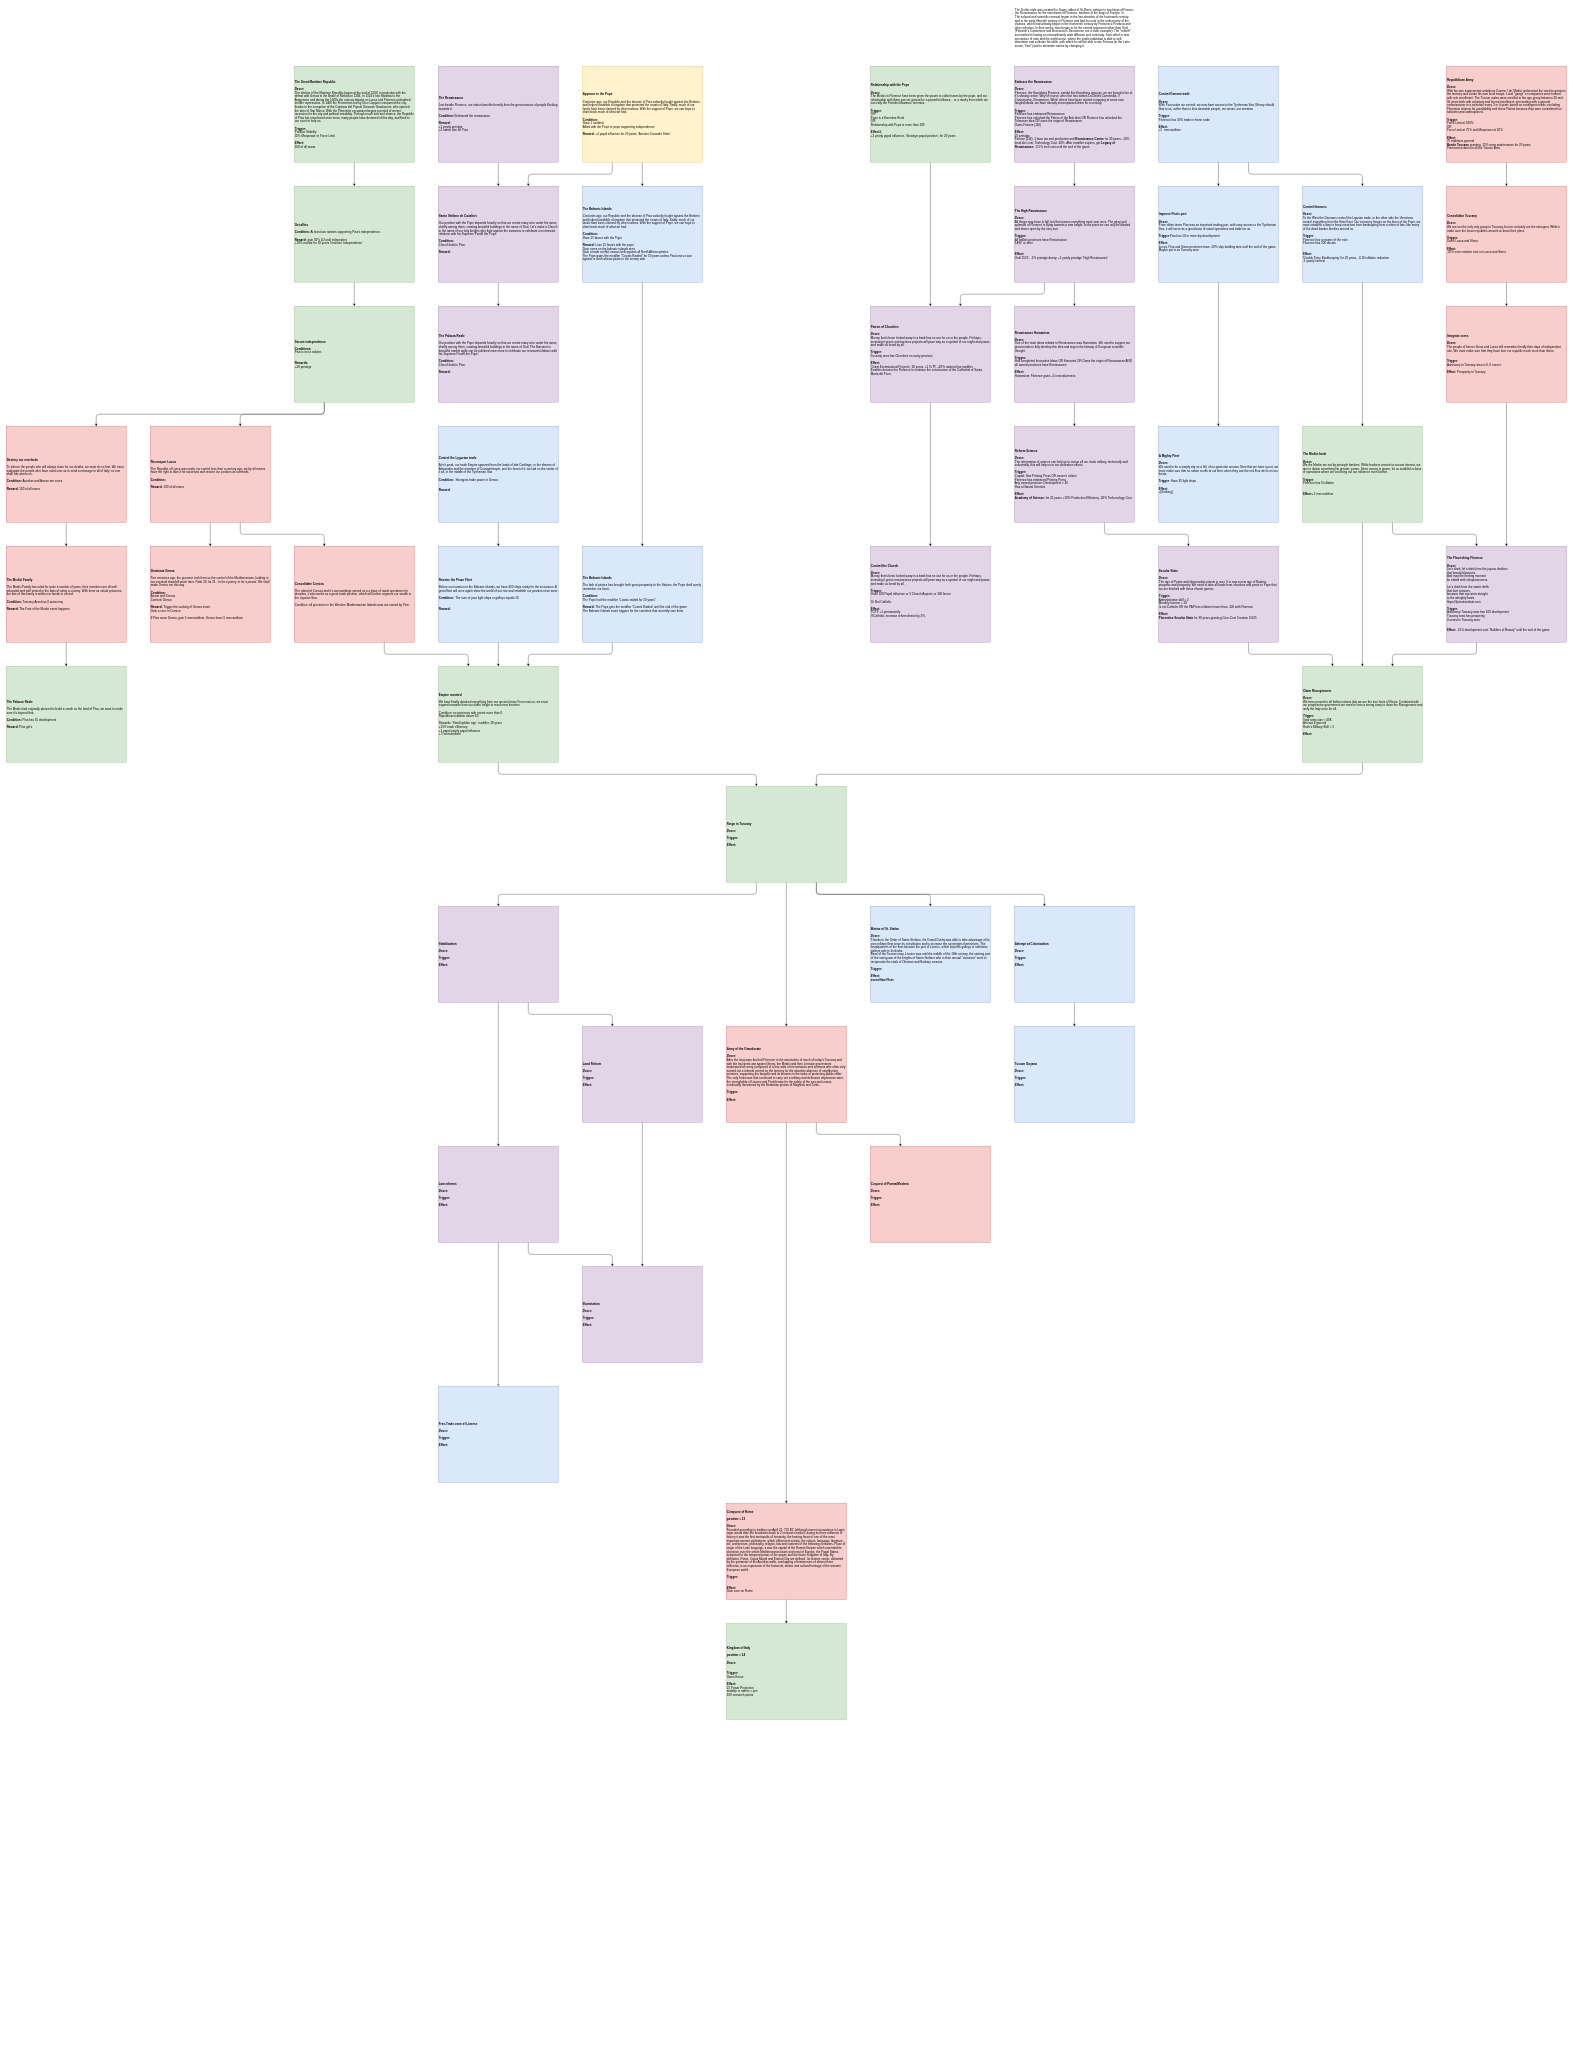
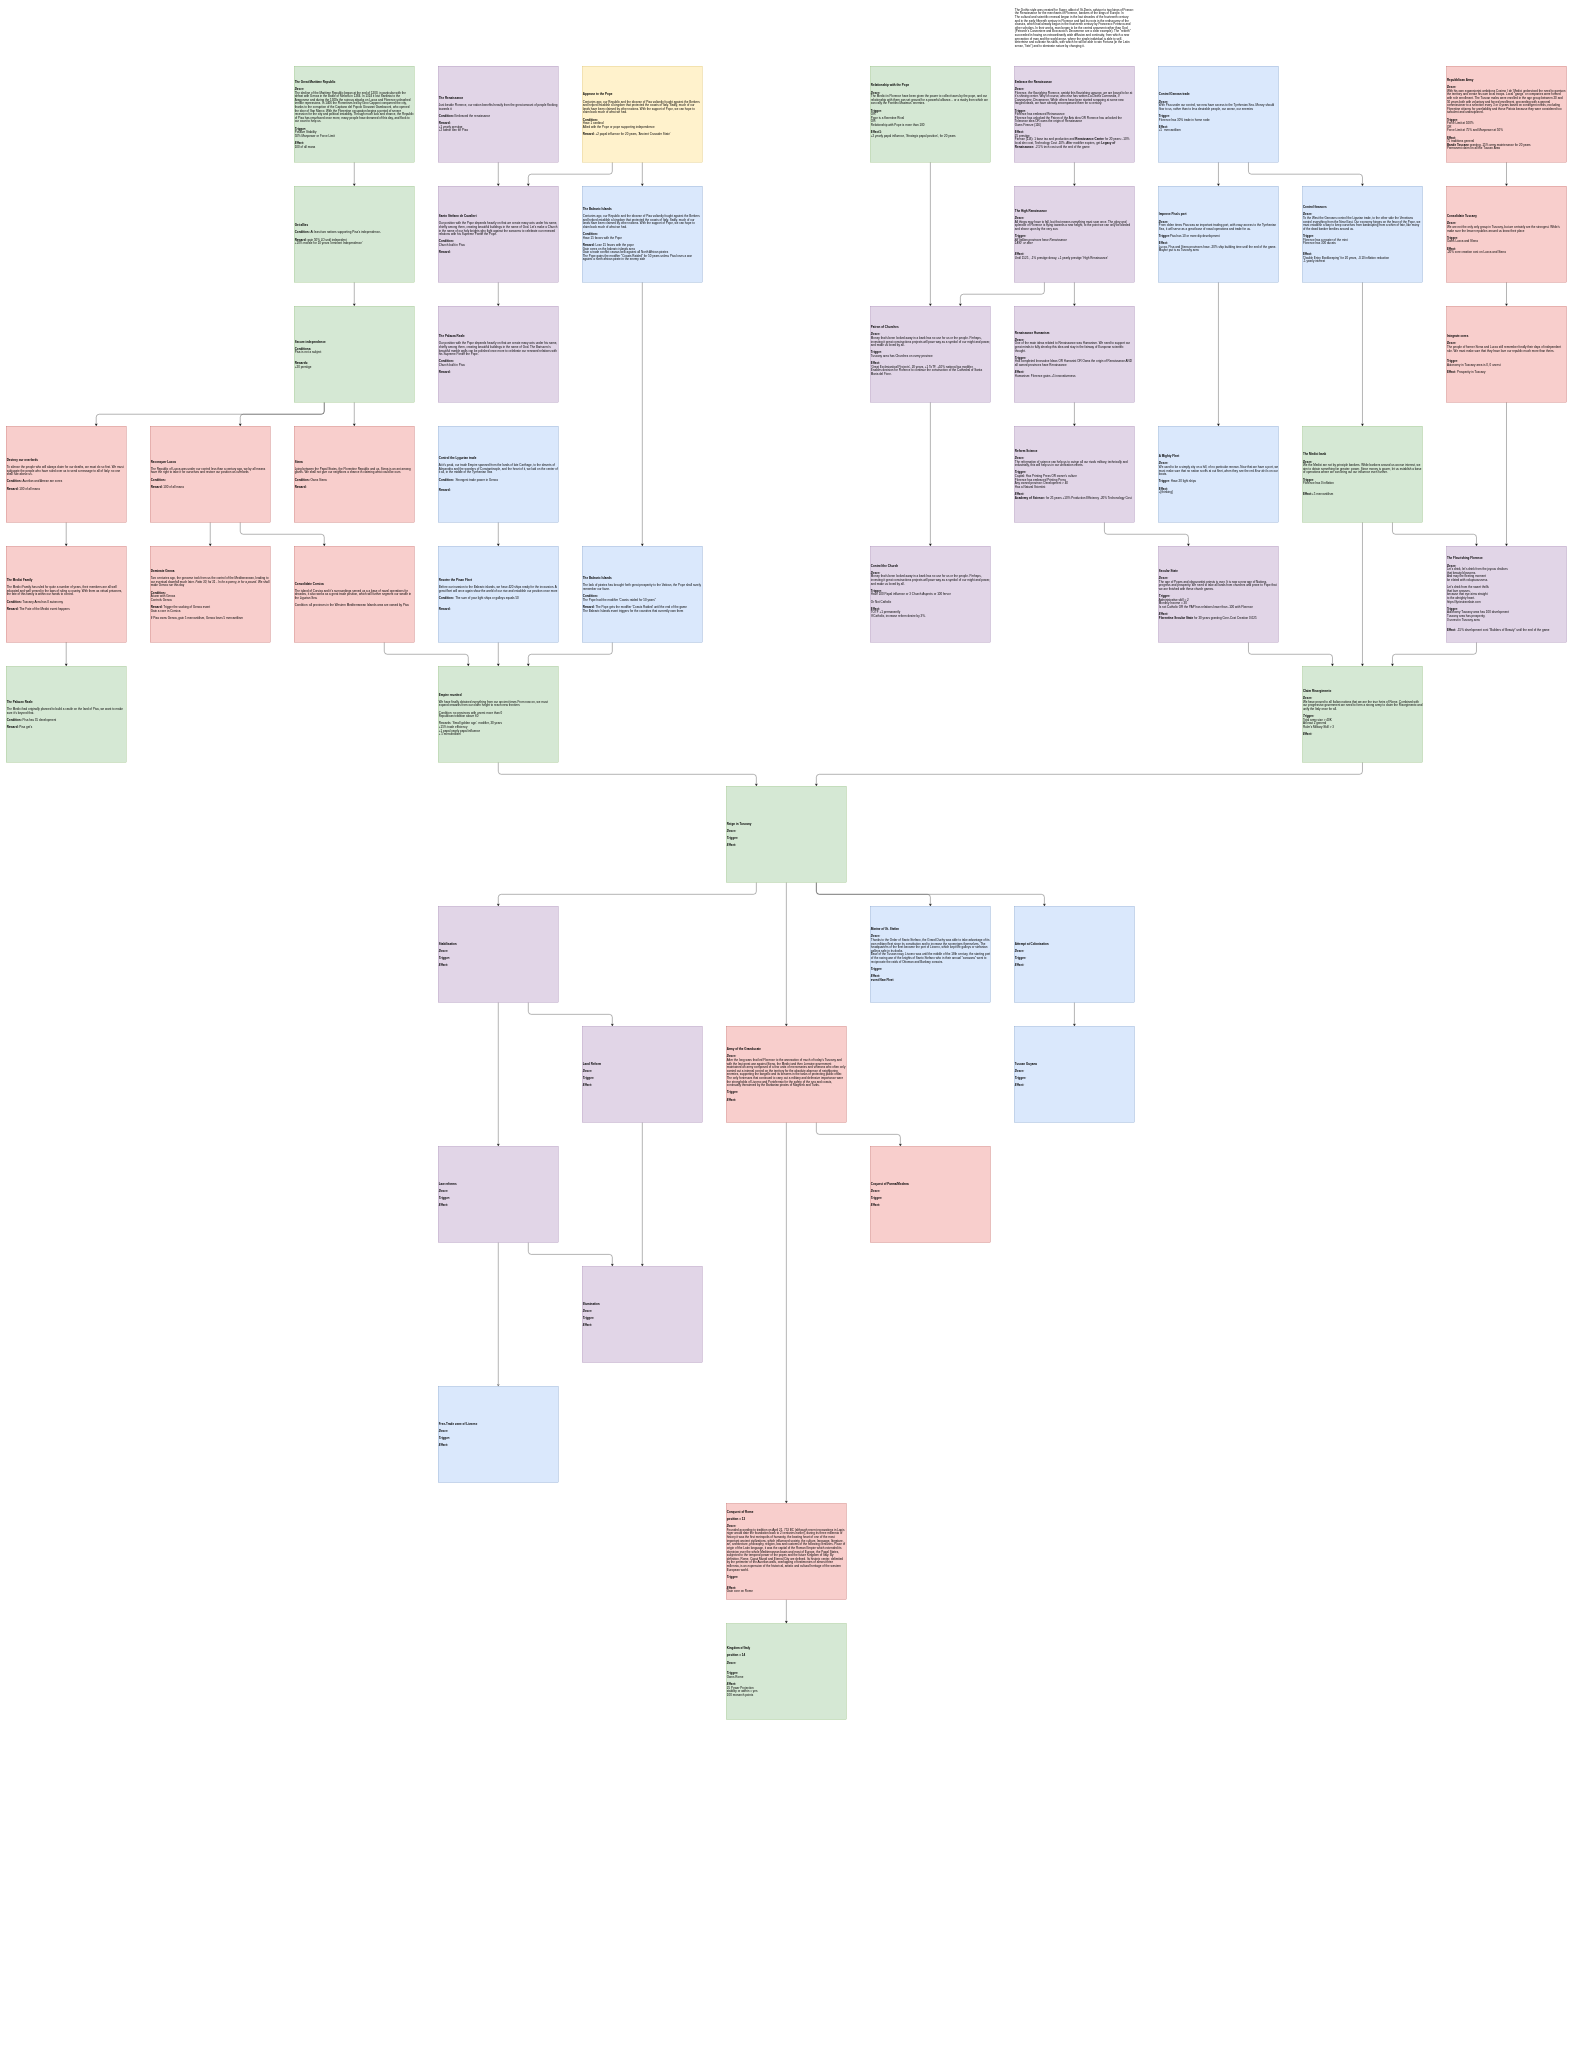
+ <mxCell id="45" value="" style="edgeStyle=orthogonalEdgeStyle;rounded=1;orthogonalLoop=1;jettySize=auto;html=1;" parent="1" source="48" target="44" edge="1"><mxGeometry relative="1" as="geometry"><mxPoint x="1155" y="1080" as="targetPoint" /></mxGeometry></mxCell>
+ <mxCell id="44" value="&lt;b style=&quot;font-size: 10px;&quot;&gt;Siena&lt;br style=&quot;font-size: 10px;&quot;&gt;&lt;/b&gt;&lt;br style=&quot;font-size: 10px;&quot;&gt;Lying between the Papal States, the Florentine Republic and us, Siena is an ant among giants. We shall not give our neighbors a chance in claiming what could be ours&lt;br style=&quot;font-size: 10px;&quot;&gt;&lt;br style=&quot;font-size: 10px;&quot;&gt;&lt;b style=&quot;font-size: 10px;&quot;&gt;Condition:&lt;/b&gt;&amp;nbsp;Owns Siena&lt;b style=&quot;font-size: 10px;&quot;&gt;&lt;br style=&quot;font-size: 10px;&quot;&gt;&amp;nbsp;&lt;br style=&quot;font-size: 10px;&quot;&gt;Reward:&amp;nbsp;&lt;/b&gt;" style="rounded=0;whiteSpace=wrap;html=1;fillColor=#f8cecc;strokeColor=#b85450;align=left;fontSize=10;" parent="1" vertex="1"><mxGeometry x="980" y="1420" width="400" height="320" as="geometry" /></mxCell>
